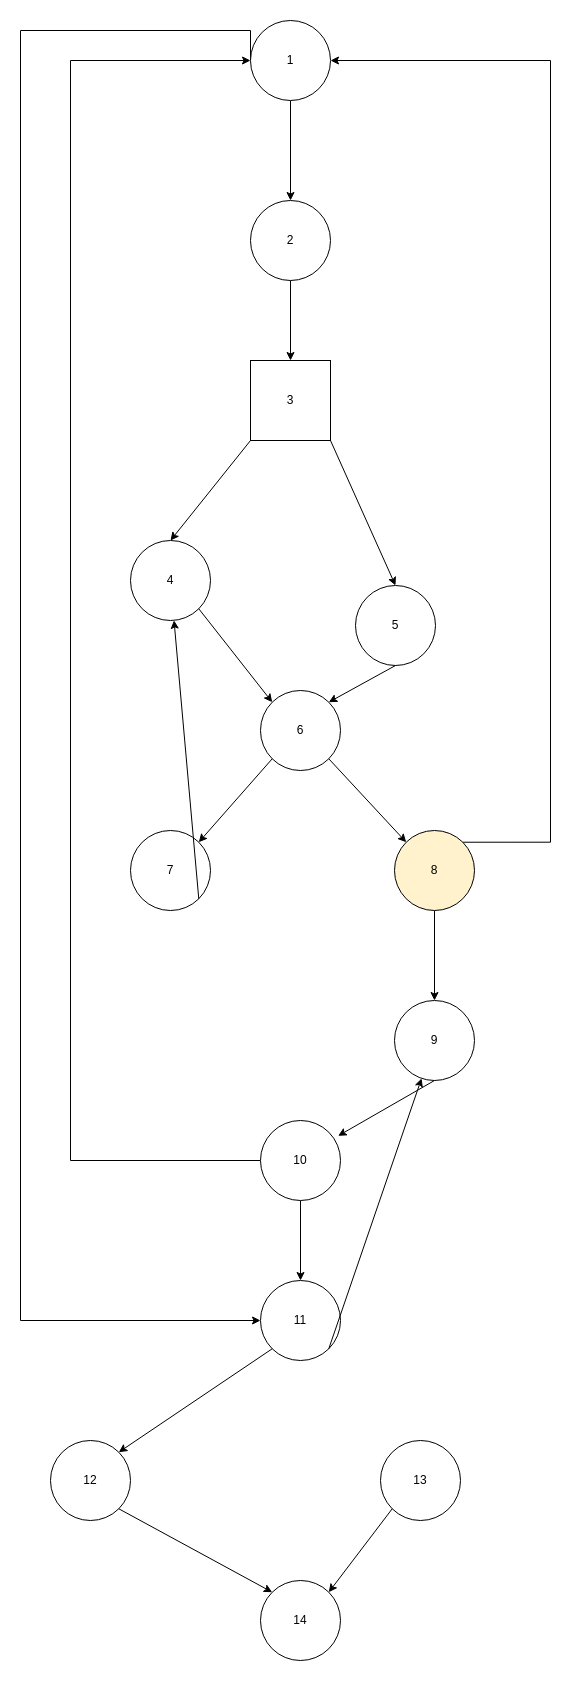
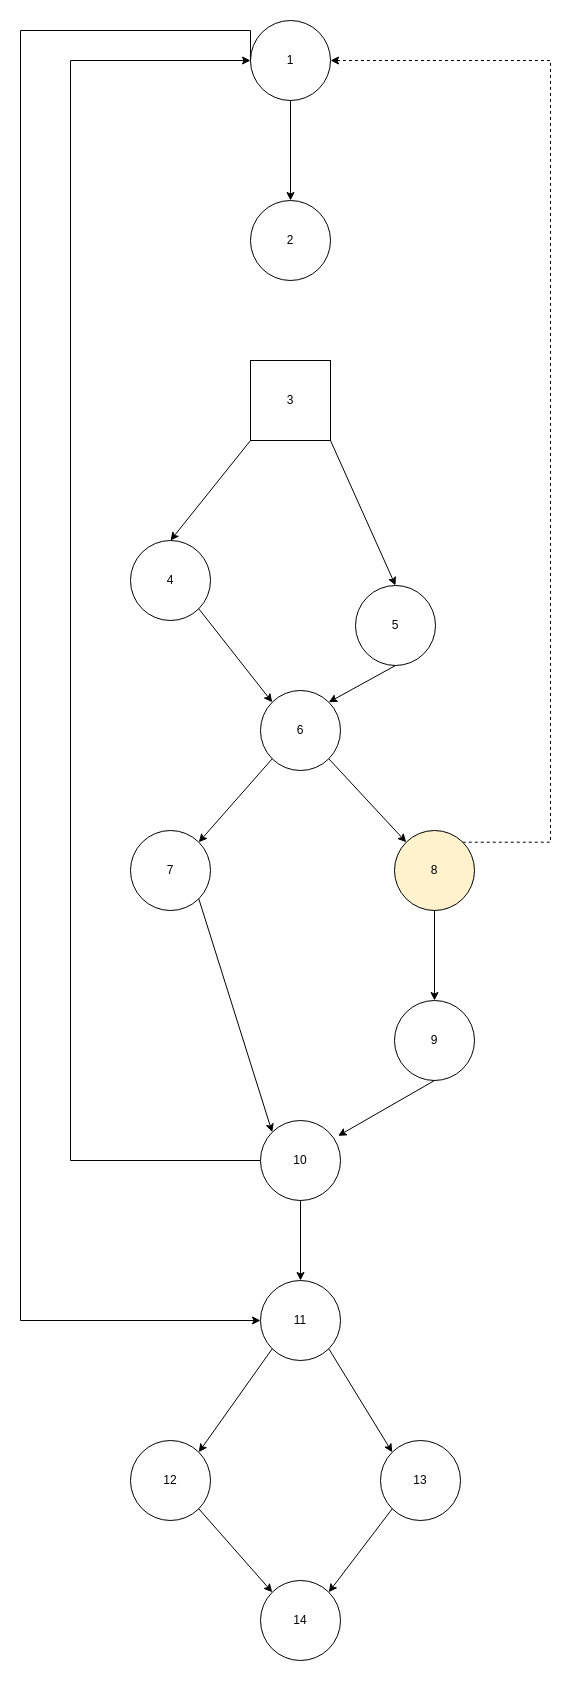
- <mxCell id="5" style="edgeStyle=orthogonalEdgeStyle;rounded=0;orthogonalLoop=1;jettySize=auto;html=1;exitX=0.5;exitY=1;exitDx=0;exitDy=0;entryX=0.5;entryY=0;entryDx=0;entryDy=0;" edge="1" parent="1" source="6" target="7"><mxGeometry relative="1" as="geometry" /></mxCell>
- <mxCell id="13" style="edgeStyle=orthogonalEdgeStyle;rounded=0;orthogonalLoop=1;jettySize=auto;html=1;exitX=1;exitY=0;exitDx=0;exitDy=0;entryX=1;entryY=0.5;entryDx=0;entryDy=0;" edge="1" parent="1" source="14" target="4"><mxGeometry relative="1" as="geometry"><Array as="points"><mxPoint x="550" y="842" /><mxPoint x="550" y="60" /></Array></mxGeometry></mxCell>
+ <mxCell id="13" style="edgeStyle=orthogonalEdgeStyle;rounded=0;orthogonalLoop=1;jettySize=auto;html=1;exitX=1;exitY=0;exitDx=0;exitDy=0;entryX=1;entryY=0.5;entryDx=0;entryDy=0;dashed=1;" edge="1" parent="1" source="14" target="4"><mxGeometry relative="1" as="geometry"><Array as="points"><mxPoint x="550" y="842" /><mxPoint x="550" y="60" /></Array></mxGeometry></mxCell>
- <mxCell id="29" value="" style="endArrow=classic;html=1;rounded=0;exitX=1;exitY=1;exitDx=0;exitDy=0;" edge="1" parent="1" source="11" target="8"><mxGeometry width="50" height="50" relative="1" as="geometry"><mxPoint x="230" y="850" as="sourcePoint" /><mxPoint x="280" y="800" as="targetPoint" /></mxGeometry></mxCell>
+ <mxCell id="29" value="" style="endArrow=classic;html=1;rounded=0;exitX=1;exitY=1;exitDx=0;exitDy=0;entryX=0;entryY=0;entryDx=0;entryDy=0;" edge="1" parent="1" source="11" target="18"><mxGeometry width="50" height="50" relative="1" as="geometry"><mxPoint x="230" y="850" as="sourcePoint" /><mxPoint x="280" y="800" as="targetPoint" /></mxGeometry></mxCell>
- <mxCell id="32" value="" style="endArrow=classic;html=1;rounded=0;exitX=1;exitY=1;exitDx=0;exitDy=0;" edge="1" parent="1" source="19" target="15"><mxGeometry width="50" height="50" relative="1" as="geometry"><mxPoint x="220" y="1220" as="sourcePoint" /><mxPoint x="270" y="1170" as="targetPoint" /></mxGeometry></mxCell>
+ <mxCell id="32" value="" style="endArrow=classic;html=1;rounded=0;exitX=1;exitY=1;exitDx=0;exitDy=0;entryX=0;entryY=0;entryDx=0;entryDy=0;" edge="1" parent="1" source="19" target="21"><mxGeometry width="50" height="50" relative="1" as="geometry"><mxPoint x="220" y="1220" as="sourcePoint" /><mxPoint x="270" y="1170" as="targetPoint" /></mxGeometry></mxCell>
- <mxCell id="20" value="12" style="ellipse;whiteSpace=wrap;html=1;aspect=fixed;" vertex="1" parent="1"><mxGeometry x="50" y="1440" width="80" height="80" as="geometry" /></mxCell>
+ <mxCell id="20" value="12" style="ellipse;whiteSpace=wrap;html=1;aspect=fixed;" vertex="1" parent="1"><mxGeometry x="130" y="1440" width="80" height="80" as="geometry" /></mxCell>
